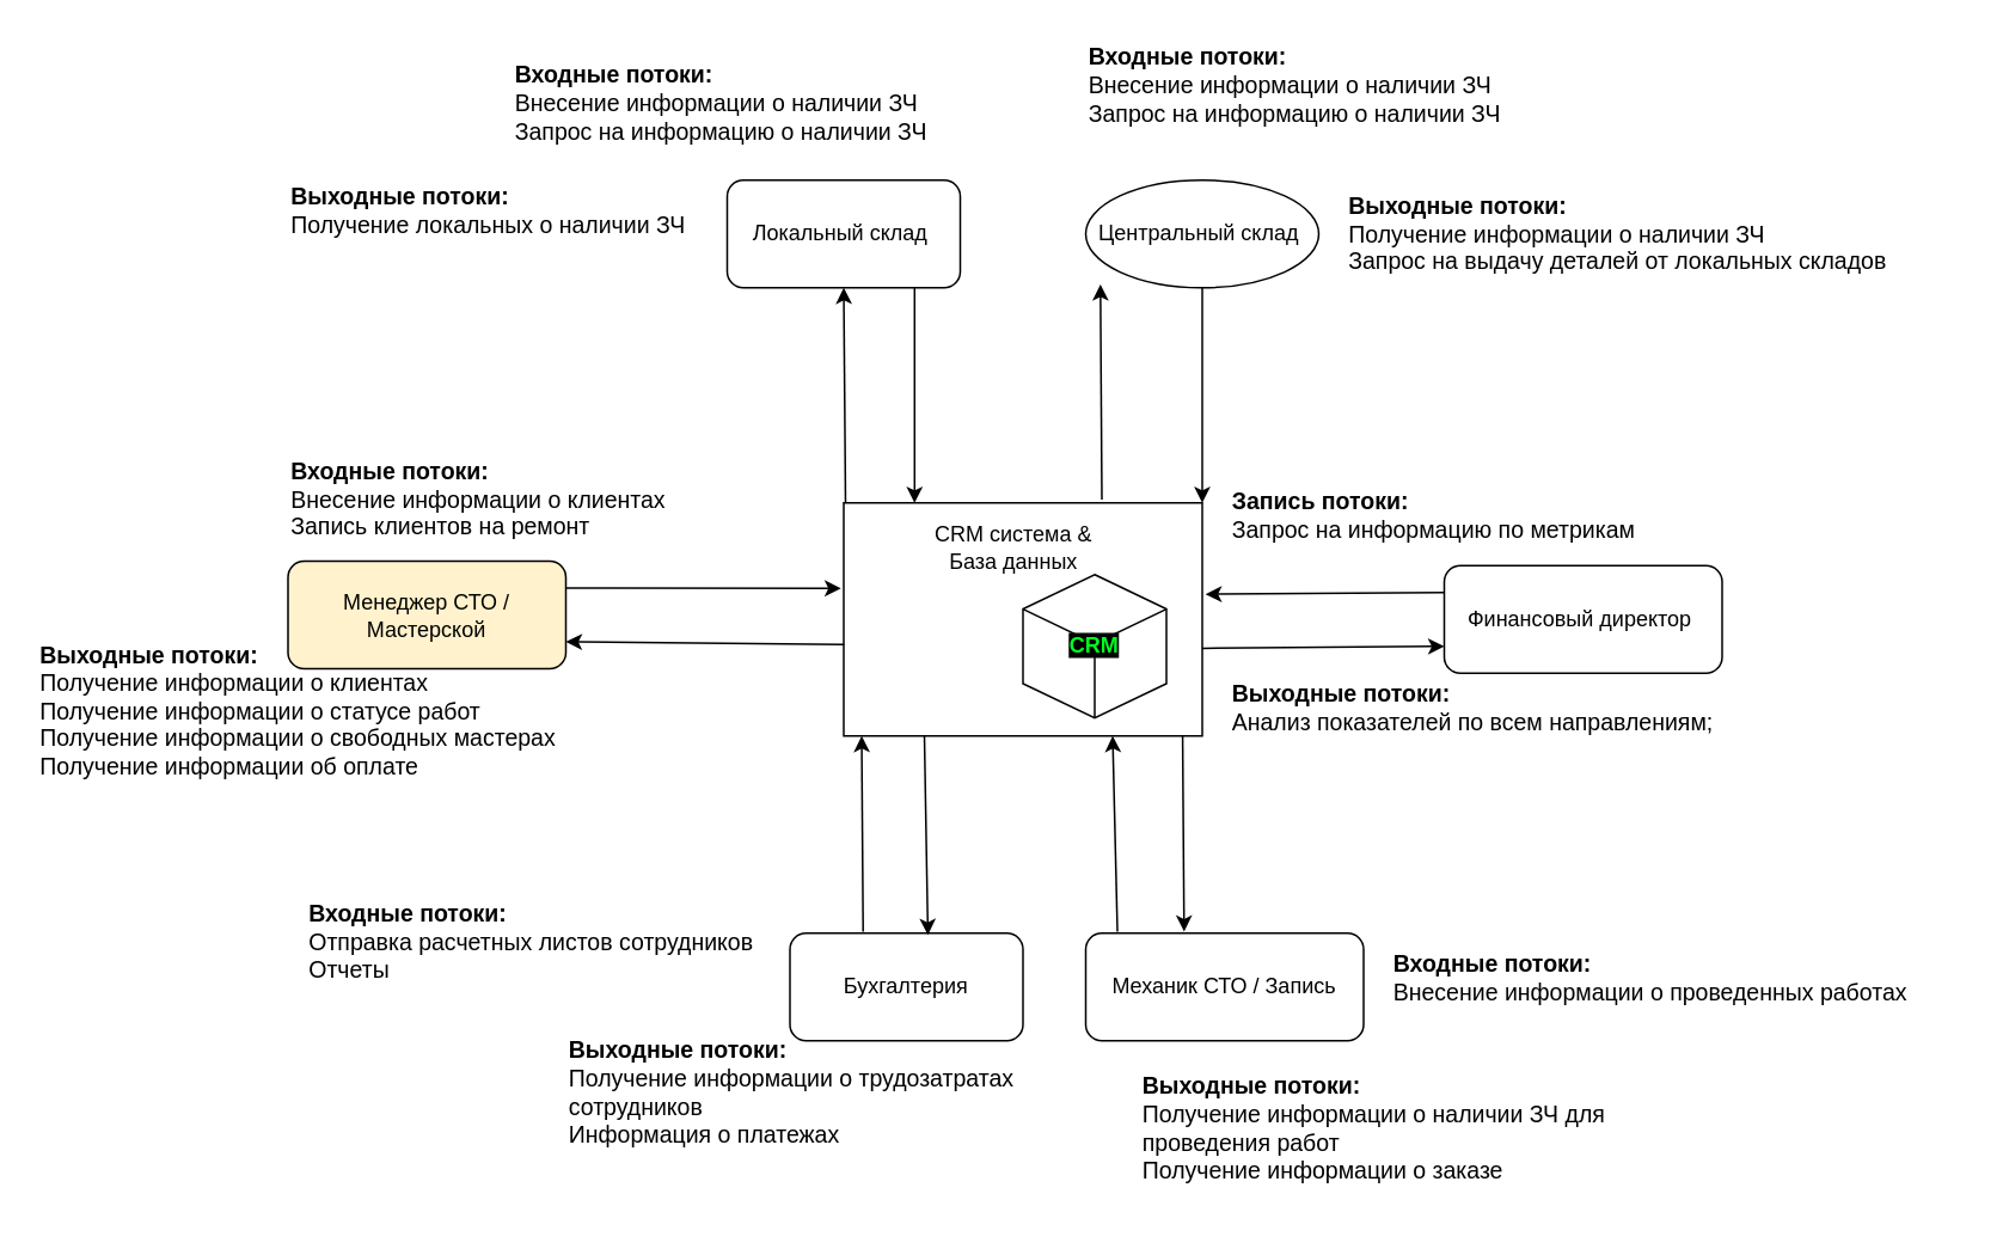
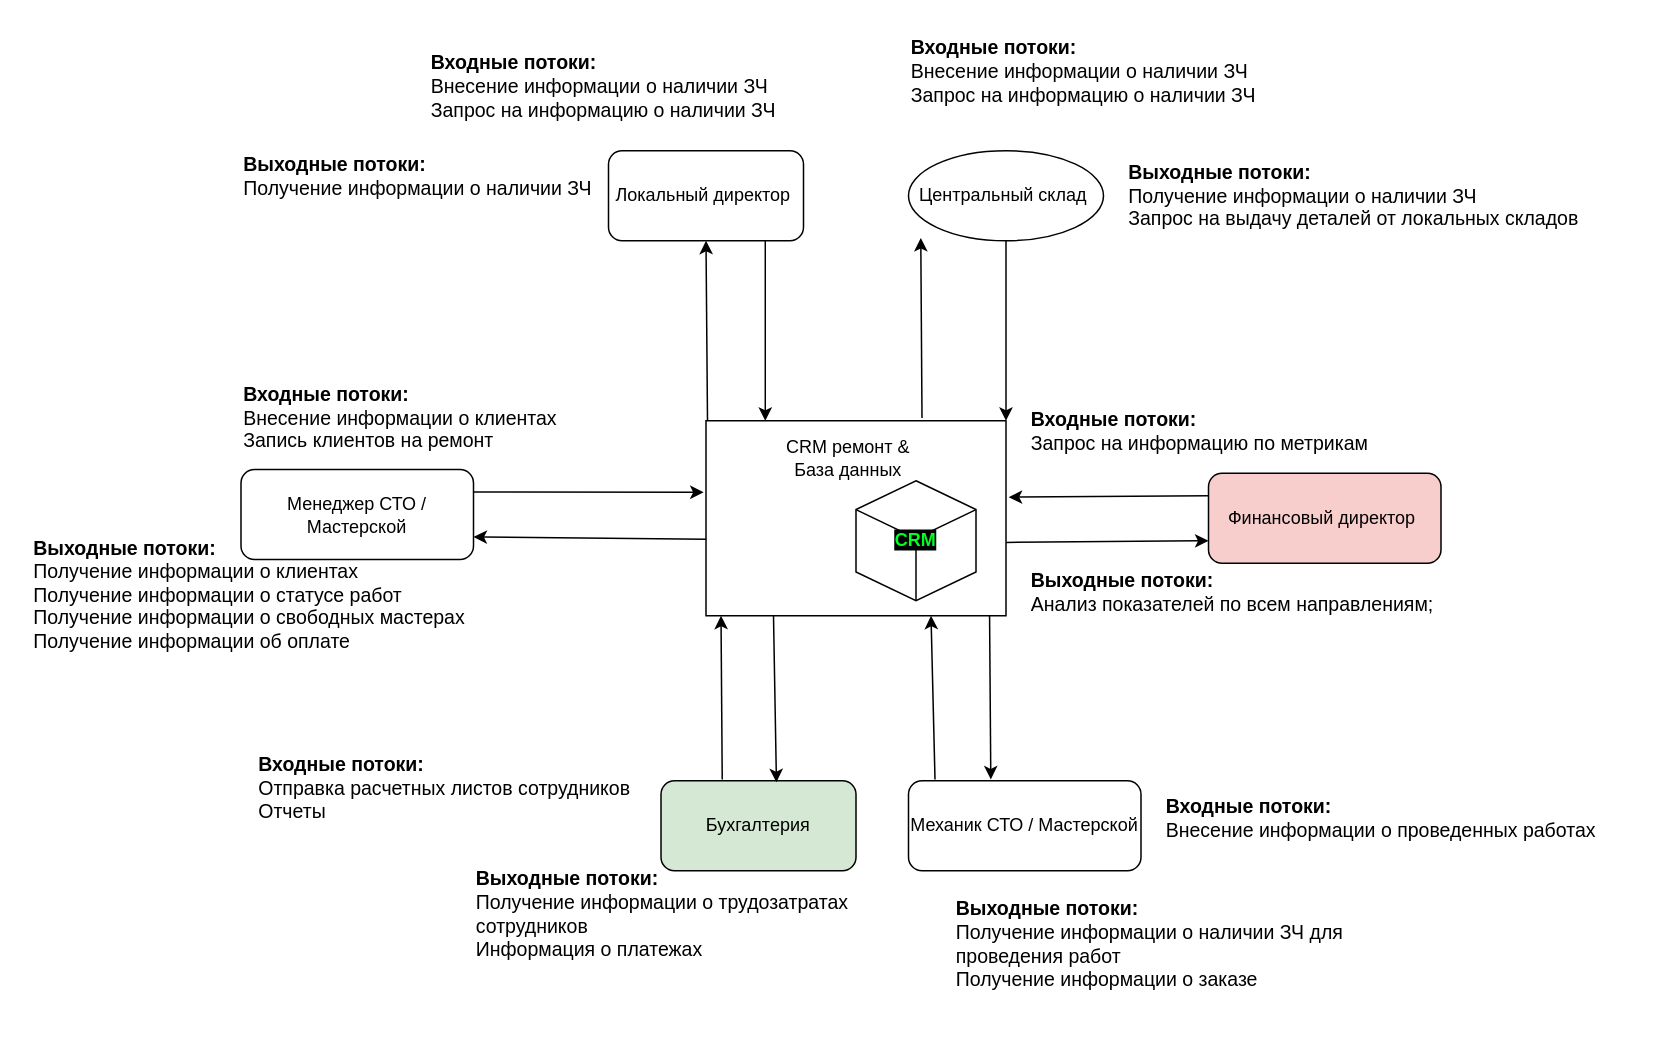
- <mxCell id="20" value="&lt;font style=&quot;font-size: 13px;&quot;&gt;&lt;b&gt;Выходные потоки:&lt;br&gt;&lt;/b&gt;Получение локальных о наличии ЗЧ&lt;br&gt;&lt;br&gt;&lt;/font&gt;" style="text;html=1;strokeColor=none;fillColor=none;align=left;verticalAlign=middle;whiteSpace=wrap;rounded=0;labelBackgroundColor=none;fontColor=#000000;" vertex="1" parent="1"><mxGeometry x="160" y="90" width="320" height="70" as="geometry" /></mxCell>
+ <mxCell id="20" value="&lt;font style=&quot;font-size: 13px;&quot;&gt;&lt;b&gt;Выходные потоки:&lt;br&gt;&lt;/b&gt;Получение информации о наличии ЗЧ&lt;br&gt;&lt;br&gt;&lt;/font&gt;" style="text;html=1;strokeColor=none;fillColor=none;align=left;verticalAlign=middle;whiteSpace=wrap;rounded=0;labelBackgroundColor=none;fontColor=#000000;" vertex="1" parent="1"><mxGeometry x="160" y="90" width="320" height="70" as="geometry" /></mxCell>
- <mxCell id="11" value="Локальный склад&amp;nbsp;" style="rounded=1;whiteSpace=wrap;html=1;labelBackgroundColor=none;fontColor=#000000;" vertex="1" parent="1"><mxGeometry x="405" y="100" width="130" height="60" as="geometry" /></mxCell>
+ <mxCell id="11" value="Локальный директор&amp;nbsp;" style="rounded=1;whiteSpace=wrap;html=1;labelBackgroundColor=none;fontColor=#000000;" vertex="1" parent="1"><mxGeometry x="405" y="100" width="130" height="60" as="geometry" /></mxCell>
- <mxCell id="14" value="&lt;font style=&quot;font-size: 13px;&quot;&gt;&lt;b&gt;Запись потоки:&lt;br&gt;&lt;/b&gt;Запрос на информацию по метрикам&amp;nbsp;&lt;br&gt;&lt;br&gt;&lt;/font&gt;" style="text;html=1;strokeColor=none;fillColor=none;align=left;verticalAlign=middle;whiteSpace=wrap;rounded=0;labelBackgroundColor=none;fontColor=#000000;" vertex="1" parent="1"><mxGeometry x="685" y="260" width="320" height="70" as="geometry" /></mxCell>
+ <mxCell id="14" value="&lt;font style=&quot;font-size: 13px;&quot;&gt;&lt;b&gt;Входные потоки:&lt;br&gt;&lt;/b&gt;Запрос на информацию по метрикам&amp;nbsp;&lt;br&gt;&lt;br&gt;&lt;/font&gt;" style="text;html=1;strokeColor=none;fillColor=none;align=left;verticalAlign=middle;whiteSpace=wrap;rounded=0;labelBackgroundColor=none;fontColor=#000000;" vertex="1" parent="1"><mxGeometry x="685" y="260" width="320" height="70" as="geometry" /></mxCell>
- <mxCell id="4" value="CRM система &amp;amp;&lt;br&gt;База данных" style="text;html=1;align=center;verticalAlign=middle;whiteSpace=wrap;rounded=0;labelBackgroundColor=none;fontColor=#000000;" parent="1" vertex="1"><mxGeometry x="470" y="290" width="190" height="30" as="geometry" /></mxCell>
+ <mxCell id="4" value="CRM ремонт &amp;amp;&lt;br&gt;База данных" style="text;html=1;align=center;verticalAlign=middle;whiteSpace=wrap;rounded=0;labelBackgroundColor=none;fontColor=#000000;" parent="1" vertex="1"><mxGeometry x="470" y="290" width="190" height="30" as="geometry" /></mxCell>
- <mxCell id="6" value="Менеджер СТО / Мастерской" style="rounded=1;whiteSpace=wrap;html=1;labelBackgroundColor=none;fontColor=#000000;fillColor=#fff2cc;" parent="1" vertex="1"><mxGeometry x="160" y="312.5" width="155" height="60" as="geometry" /></mxCell>
+ <mxCell id="6" value="Менеджер СТО / Мастерской" style="rounded=1;whiteSpace=wrap;html=1;labelBackgroundColor=none;fontColor=#000000;" parent="1" vertex="1"><mxGeometry x="160" y="312.5" width="155" height="60" as="geometry" /></mxCell>
- <mxCell id="8" value="Финансовый директор&amp;nbsp;" style="rounded=1;whiteSpace=wrap;html=1;labelBackgroundColor=none;fontColor=#000000;" parent="1" vertex="1"><mxGeometry x="805" y="315" width="155" height="60" as="geometry" /></mxCell>
+ <mxCell id="8" value="Финансовый директор&amp;nbsp;" style="rounded=1;whiteSpace=wrap;html=1;labelBackgroundColor=none;fontColor=#000000;fillColor=#f8cecc;" parent="1" vertex="1"><mxGeometry x="805" y="315" width="155" height="60" as="geometry" /></mxCell>
- <mxCell id="12" value="Бухгалтерия" style="rounded=1;whiteSpace=wrap;html=1;labelBackgroundColor=none;fontColor=#000000;" vertex="1" parent="1"><mxGeometry x="440" y="520" width="130" height="60" as="geometry" /></mxCell>
+ <mxCell id="12" value="Бухгалтерия" style="rounded=1;whiteSpace=wrap;html=1;labelBackgroundColor=none;fontColor=#000000;fillColor=#d5e8d4;" vertex="1" parent="1"><mxGeometry x="440" y="520" width="130" height="60" as="geometry" /></mxCell>
- <mxCell id="7" value="Механик СТО / Запись" style="rounded=1;whiteSpace=wrap;html=1;labelBackgroundColor=none;fontColor=#000000;" parent="1" vertex="1"><mxGeometry x="605" y="520" width="155" height="60" as="geometry" /></mxCell>
+ <mxCell id="7" value="Механик СТО / Мастерской" style="rounded=1;whiteSpace=wrap;html=1;labelBackgroundColor=none;fontColor=#000000;" parent="1" vertex="1"><mxGeometry x="605" y="520" width="155" height="60" as="geometry" /></mxCell>
